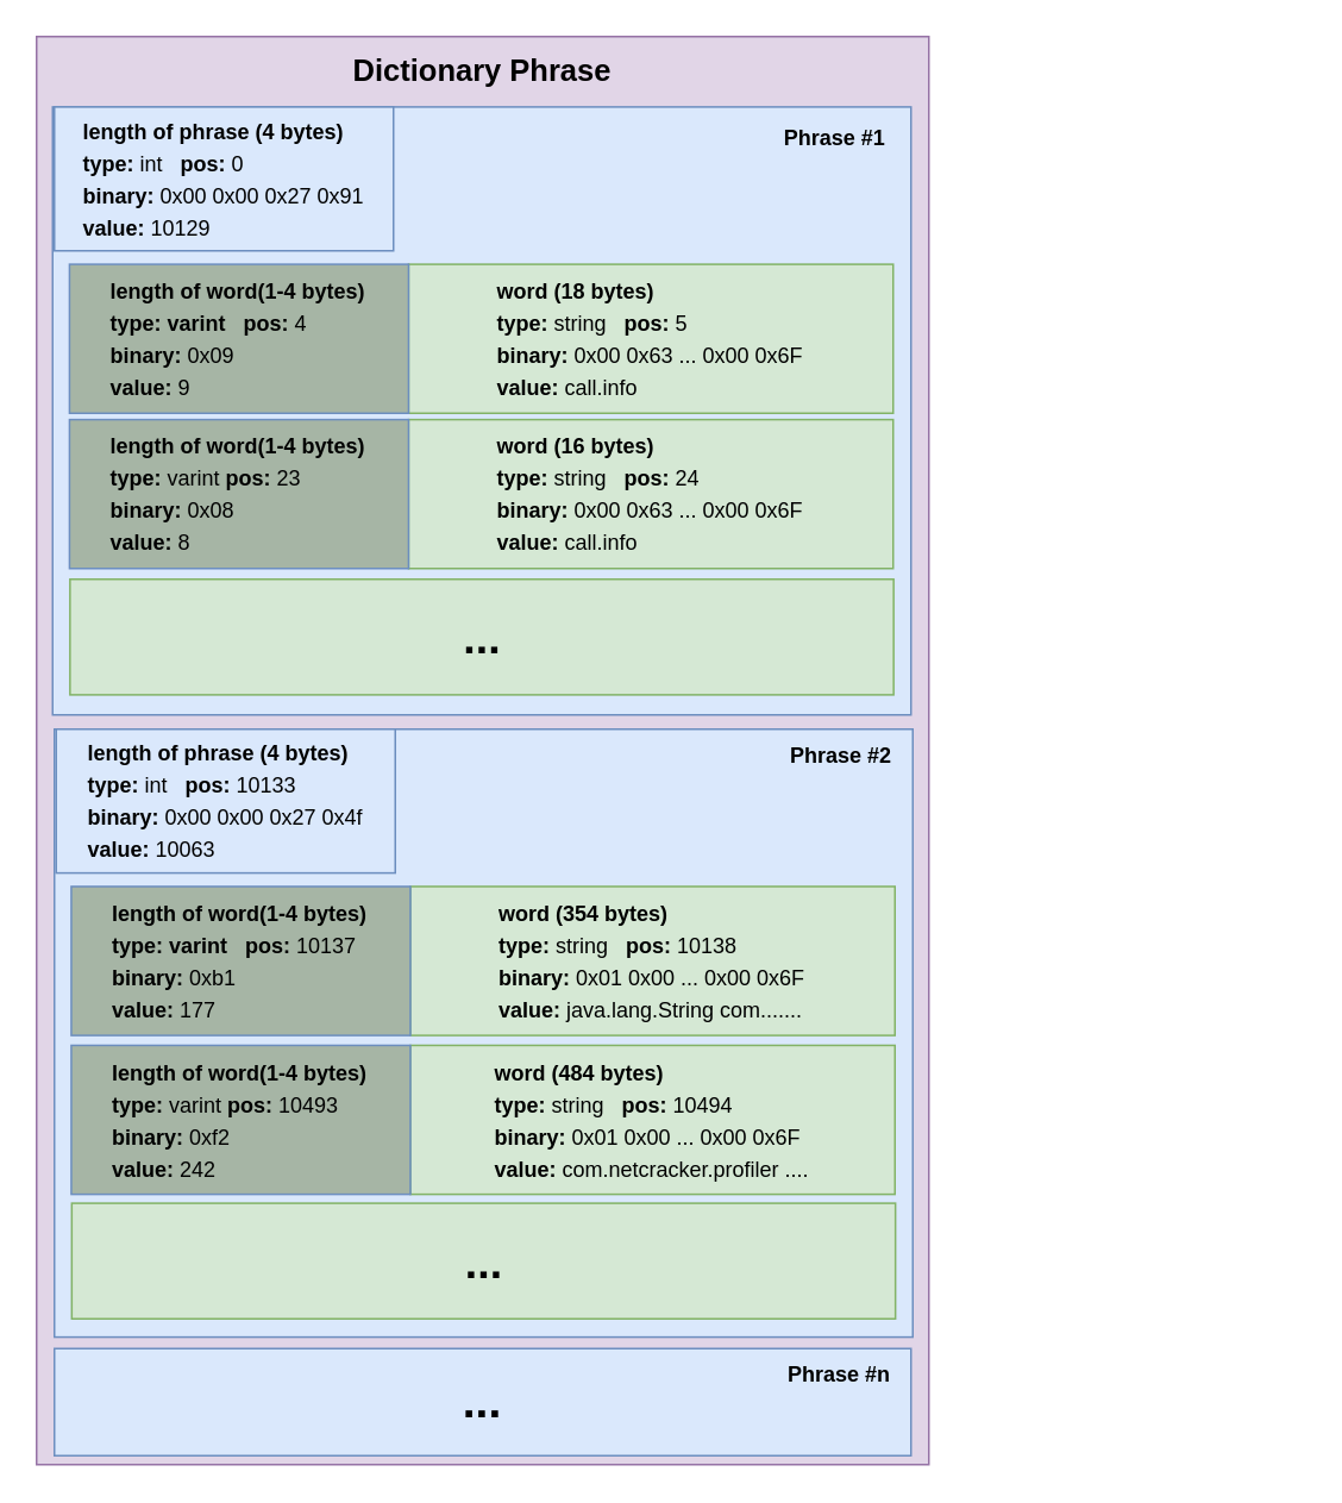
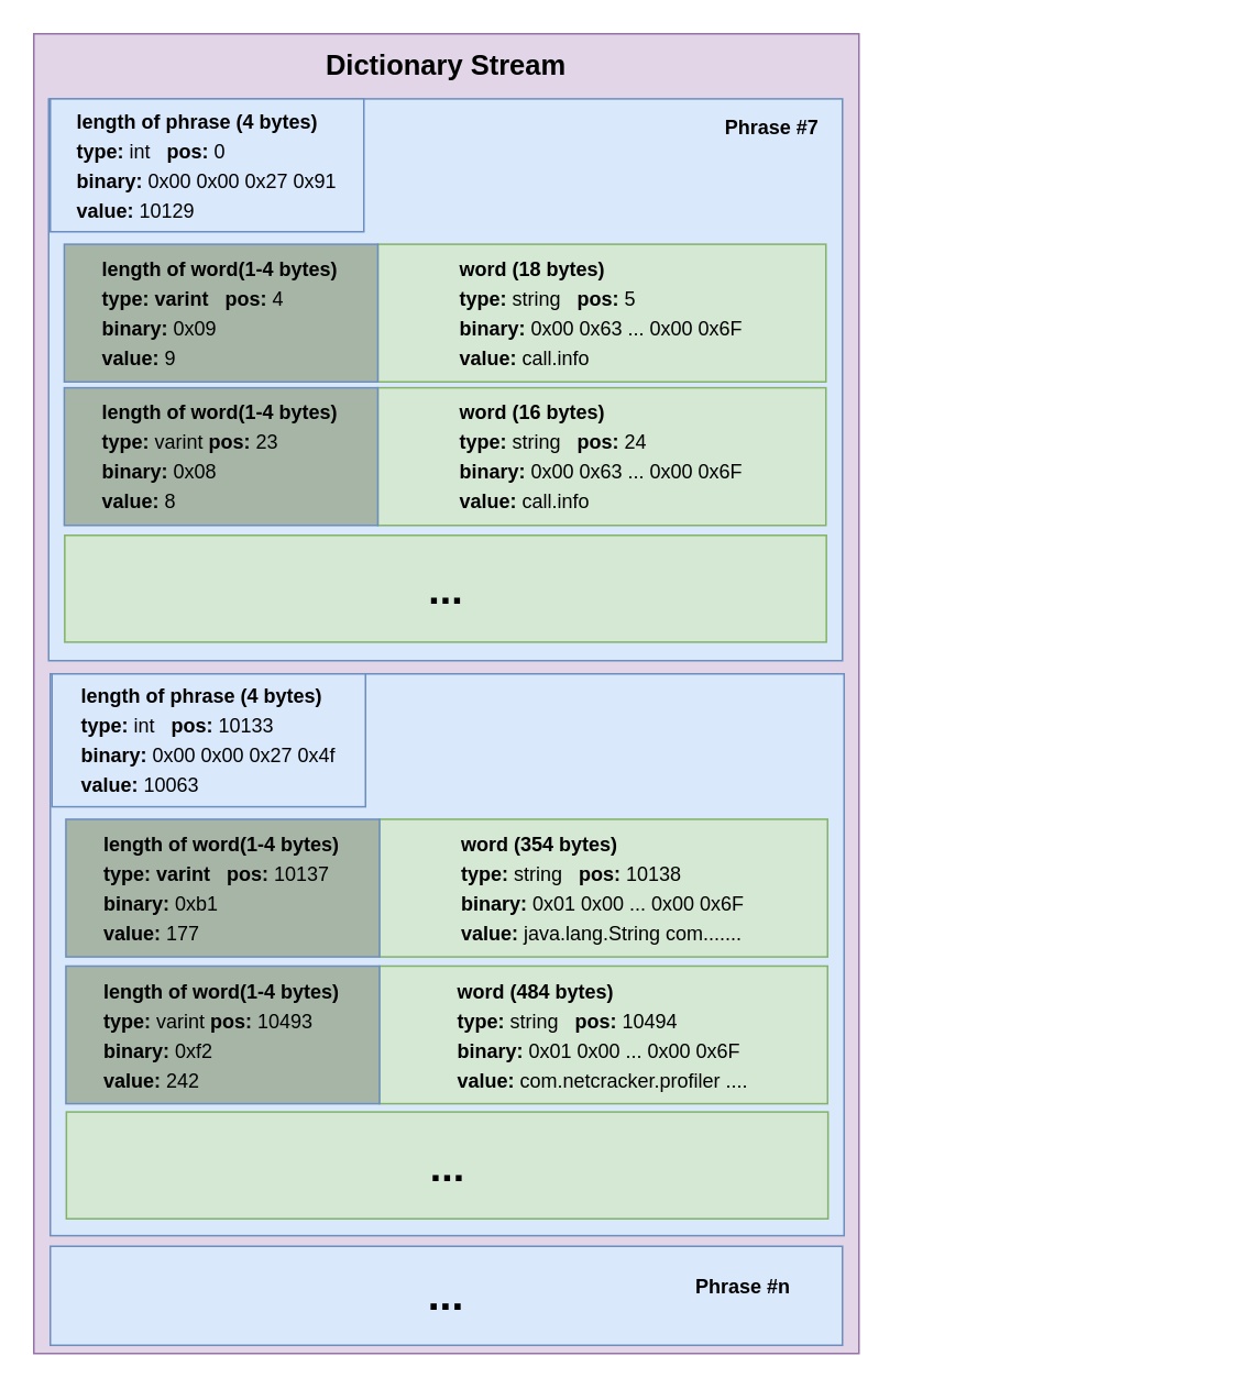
- <mxCell id="10" value="&lt;b&gt;&lt;font style=&quot;font-size: 17px;&quot;&gt;Dictionary Phrase&lt;/font&gt;&lt;/b&gt;" style="text;html=1;strokeColor=none;fillColor=none;align=center;verticalAlign=middle;whiteSpace=wrap;rounded=0;" parent="3" vertex="1"><mxGeometry x="144.5" y="-14.57" width="190" height="30" as="geometry" /></mxCell>
+ <mxCell id="10" value="&lt;b&gt;&lt;font style=&quot;font-size: 17px;&quot;&gt;Dictionary Stream&lt;/font&gt;&lt;/b&gt;" style="text;html=1;strokeColor=none;fillColor=none;align=center;verticalAlign=middle;whiteSpace=wrap;rounded=0;" parent="3" vertex="1"><mxGeometry x="144.5" y="-14.57" width="190" height="30" as="geometry" /></mxCell>
- <mxCell id="8" value="&lt;b&gt;Phrase #1&lt;/b&gt;" style="text;html=1;strokeColor=none;fillColor=none;align=center;verticalAlign=middle;whiteSpace=wrap;rounded=0;" parent="3" vertex="1"><mxGeometry x="370.005" y="-20" width="134.615" height="113.333" as="geometry" /></mxCell>
+ <mxCell id="8" value="&lt;b&gt;Phrase #7&lt;/b&gt;" style="text;html=1;strokeColor=none;fillColor=none;align=center;verticalAlign=middle;whiteSpace=wrap;rounded=0;" parent="3" vertex="1"><mxGeometry x="370.005" y="-20" width="134.615" height="113.333" as="geometry" /></mxCell>
- <mxCell id="22" value="&lt;b&gt;Phrase #2&lt;/b&gt;" style="text;html=1;strokeColor=none;fillColor=none;align=center;verticalAlign=middle;whiteSpace=wrap;rounded=0;" parent="1" vertex="1"><mxGeometry x="441.27" y="408" width="60" height="30" as="geometry" /></mxCell>
- <mxCell id="12" value="&lt;b style=&quot;border-color: var(--border-color);&quot;&gt;Phrase #n&lt;/b&gt;" style="text;html=1;strokeColor=none;fillColor=none;align=center;verticalAlign=middle;whiteSpace=wrap;rounded=0;" parent="1" vertex="1"><mxGeometry x="440" y="755" width="60" height="30" as="geometry" /></mxCell>
+ <mxCell id="12" value="&lt;b style=&quot;border-color: var(--border-color);&quot;&gt;Phrase #n&lt;/b&gt;" style="text;html=1;strokeColor=none;fillColor=none;align=center;verticalAlign=middle;whiteSpace=wrap;rounded=0;" parent="1" vertex="1"><mxGeometry x="420" y="765" width="60" height="30" as="geometry" /></mxCell>
